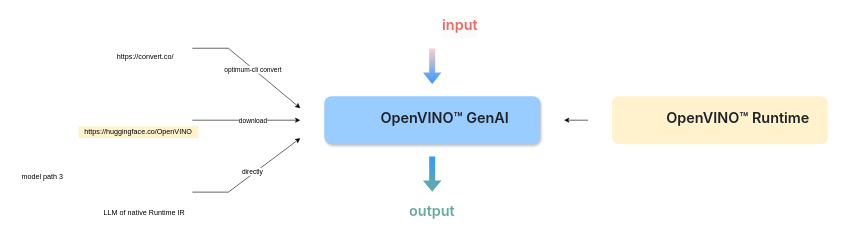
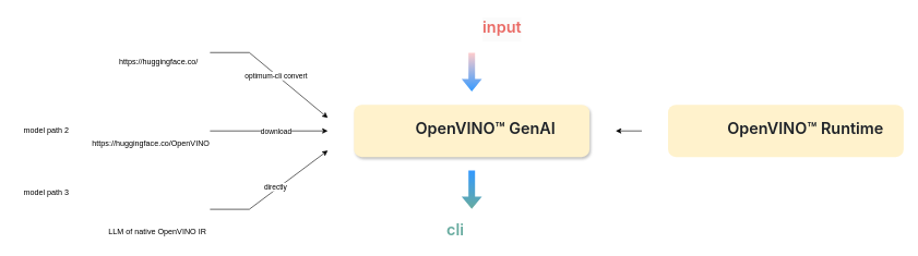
- <mxCell id="4" value="https://convert.co/" style="shape=image;verticalLabelPosition=bottom;labelBackgroundColor=default;verticalAlign=top;aspect=fixed;imageAspect=0;image=https://huggingface.co/front/assets/huggingface_logo-noborder.svg;" vertex="1" parent="1"><mxGeometry x="220" y="40" width="43.18" height="40" as="geometry" /></mxCell>
+ <mxCell id="4" value="https://huggingface.co/" style="shape=image;verticalLabelPosition=bottom;labelBackgroundColor=default;verticalAlign=top;aspect=fixed;imageAspect=0;image=https://huggingface.co/front/assets/huggingface_logo-noborder.svg;" vertex="1" parent="1"><mxGeometry x="220" y="40" width="43.18" height="40" as="geometry" /></mxCell>
+ <mxCell id="22" value="model path 2" style="text;html=1;align=center;verticalAlign=middle;whiteSpace=wrap;rounded=0;" vertex="1" parent="1"><mxGeometry y="185" width="100" height="30" as="geometry" x="20" /></mxCell>
- <mxCell id="5" value="&lt;h1 style=&quot;box-sizing: border-box; margin-right: 0px; margin-bottom: var(--base-size-16); margin-left: 0px; font-weight: var(--base-text-weight-semibold, 600); line-height: 1.25; padding-bottom: 0.3em; border-bottom: 1px solid var(--borderColor-muted, var(--color-border-muted)); color: rgb(31, 35, 40); font-family: -apple-system, BlinkMacSystemFont, &amp;quot;Segoe UI&amp;quot;, &amp;quot;Noto Sans&amp;quot;, Helvetica, Arial, sans-serif, &amp;quot;Apple Color Emoji&amp;quot;, &amp;quot;Segoe UI Emoji&amp;quot;; text-align: start; margin-top: 0px !important;&quot; dir=&quot;auto&quot; class=&quot;heading-element&quot; tabindex=&quot;-1&quot;&gt;&amp;nbsp; &amp;nbsp; &amp;nbsp; &amp;nbsp;OpenVINO™ GenAI&lt;/h1&gt;" style="rounded=1;whiteSpace=wrap;html=1;movable=1;resizable=1;rotatable=1;deletable=1;editable=1;locked=0;connectable=1;shadow=1;dashed=1;strokeColor=none;fillColor=#99CCFF;labelBackgroundColor=none;" vertex="1" parent="1"><mxGeometry x="540" y="160" width="360" height="80" as="geometry" /></mxCell>
+ <mxCell id="5" value="&lt;h1 style=&quot;box-sizing: border-box; margin-right: 0px; margin-bottom: var(--base-size-16); margin-left: 0px; font-weight: var(--base-text-weight-semibold, 600); line-height: 1.25; padding-bottom: 0.3em; border-bottom: 1px solid var(--borderColor-muted, var(--color-border-muted)); color: rgb(31, 35, 40); font-family: -apple-system, BlinkMacSystemFont, &amp;quot;Segoe UI&amp;quot;, &amp;quot;Noto Sans&amp;quot;, Helvetica, Arial, sans-serif, &amp;quot;Apple Color Emoji&amp;quot;, &amp;quot;Segoe UI Emoji&amp;quot;; text-align: start; margin-top: 0px !important;&quot; dir=&quot;auto&quot; class=&quot;heading-element&quot; tabindex=&quot;-1&quot;&gt;&amp;nbsp; &amp;nbsp; &amp;nbsp; &amp;nbsp;OpenVINO™ GenAI&lt;/h1&gt;" style="rounded=1;whiteSpace=wrap;html=1;movable=1;resizable=1;rotatable=1;deletable=1;editable=1;locked=0;connectable=1;shadow=1;dashed=1;strokeColor=none;fillColor=#fff2cc;labelBackgroundColor=none;" vertex="1" parent="1"><mxGeometry x="540" y="160" width="360" height="80" as="geometry" /></mxCell>
- <mxCell id="8" value="https://huggingface.co/OpenVINO" style="rounded=0;whiteSpace=wrap;html=1;strokeColor=none;fillColor=#fff2cc;" vertex="1" parent="1"><mxGeometry x="130" y="210" width="200" height="20" as="geometry" /></mxCell>
+ <mxCell id="8" value="https://huggingface.co/OpenVINO" style="rounded=0;whiteSpace=wrap;html=1;strokeColor=none;" vertex="1" parent="1"><mxGeometry x="130" y="210" width="200" height="20" as="geometry" /></mxCell>
- <mxCell id="21" value="&lt;h1 tabindex=&quot;-1&quot; class=&quot;heading-element&quot; dir=&quot;auto&quot; style=&quot;forced-color-adjust: none; font-style: normal; font-variant-ligatures: normal; font-variant-caps: normal; letter-spacing: normal; orphans: 2; text-indent: 0px; text-transform: none; widows: 2; word-spacing: 0px; -webkit-text-stroke-width: 0px; white-space: normal; text-decoration-thickness: initial; text-decoration-style: initial; text-decoration-color: initial; box-sizing: border-box; margin-right: 0px; margin-bottom: var(--base-size-16); margin-left: 0px; font-weight: var(--base-text-weight-semibold, 600); line-height: 1.25; padding-bottom: 0.3em; border-bottom: 1px solid var(--borderColor-muted, var(--color-border-muted)); font-family: -apple-system, BlinkMacSystemFont, &amp;quot;Segoe UI&amp;quot;, &amp;quot;Noto Sans&amp;quot;, Helvetica, Arial, sans-serif, &amp;quot;Apple Color Emoji&amp;quot;, &amp;quot;Segoe UI Emoji&amp;quot;; text-align: start; background-color: rgb(255, 255, 255); margin-top: 0px !important;&quot;&gt;&lt;font color=&quot;#67ab9f&quot;&gt;output&lt;/font&gt;&lt;/h1&gt;" style="text;whiteSpace=wrap;html=1;" vertex="1" parent="1"><mxGeometry x="680" y="330" width="80" height="40" as="geometry" /></mxCell>
+ <mxCell id="21" value="&lt;h1 tabindex=&quot;-1&quot; class=&quot;heading-element&quot; dir=&quot;auto&quot; style=&quot;forced-color-adjust: none; font-style: normal; font-variant-ligatures: normal; font-variant-caps: normal; letter-spacing: normal; orphans: 2; text-indent: 0px; text-transform: none; widows: 2; word-spacing: 0px; -webkit-text-stroke-width: 0px; white-space: normal; text-decoration-thickness: initial; text-decoration-style: initial; text-decoration-color: initial; box-sizing: border-box; margin-right: 0px; margin-bottom: var(--base-size-16); margin-left: 0px; font-weight: var(--base-text-weight-semibold, 600); line-height: 1.25; padding-bottom: 0.3em; border-bottom: 1px solid var(--borderColor-muted, var(--color-border-muted)); font-family: -apple-system, BlinkMacSystemFont, &amp;quot;Segoe UI&amp;quot;, &amp;quot;Noto Sans&amp;quot;, Helvetica, Arial, sans-serif, &amp;quot;Apple Color Emoji&amp;quot;, &amp;quot;Segoe UI Emoji&amp;quot;; text-align: start; background-color: rgb(255, 255, 255); margin-top: 0px !important;&quot;&gt;&lt;font color=&quot;#67ab9f&quot;&gt;cli&lt;/font&gt;&lt;/h1&gt;" style="text;whiteSpace=wrap;html=1;" vertex="1" parent="1"><mxGeometry x="680" y="330" width="80" height="40" as="geometry" /></mxCell>
- <mxCell id="10" value="LLM of native Runtime IR" style="shape=image;verticalLabelPosition=bottom;labelBackgroundColor=default;verticalAlign=top;aspect=fixed;imageAspect=0;image=https://cdn-avatars.huggingface.co/v1/production/uploads/1671615670447-6346651be2dcb5422bcd13dd.png;movable=1;resizable=1;rotatable=1;deletable=1;editable=1;locked=0;connectable=1;" vertex="1" parent="1"><mxGeometry x="220" y="300" width="40" height="40" as="geometry" /></mxCell>
+ <mxCell id="10" value="LLM of native OpenVINO IR" style="shape=image;verticalLabelPosition=bottom;labelBackgroundColor=default;verticalAlign=top;aspect=fixed;imageAspect=0;image=https://cdn-avatars.huggingface.co/v1/production/uploads/1671615670447-6346651be2dcb5422bcd13dd.png;movable=1;resizable=1;rotatable=1;deletable=1;editable=1;locked=0;connectable=1;" vertex="1" parent="1"><mxGeometry x="220" y="300" width="40" height="40" as="geometry" /></mxCell>
